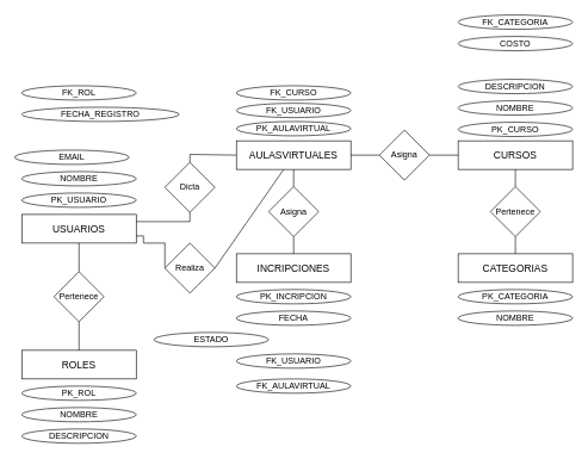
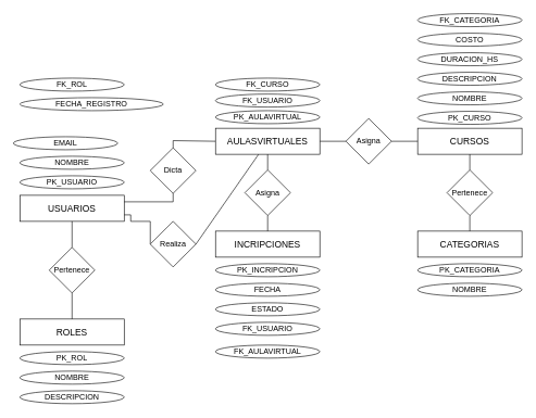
+ <mxCell id="27" value="DURACION_HS" style="ellipse;whiteSpace=wrap;html=1;" vertex="1" parent="1"><mxGeometry x="640" y="80" width="160" height="20" as="geometry" /></mxCell>
- <mxCell id="22" value="ESTADO" style="ellipse;whiteSpace=wrap;html=1;" vertex="1" parent="1"><mxGeometry x="215" y="464" width="160" height="20" as="geometry" /></mxCell>
+ <mxCell id="22" value="ESTADO" style="ellipse;whiteSpace=wrap;html=1;" vertex="1" parent="1"><mxGeometry x="330" y="464" width="160" height="20" as="geometry" /></mxCell>
